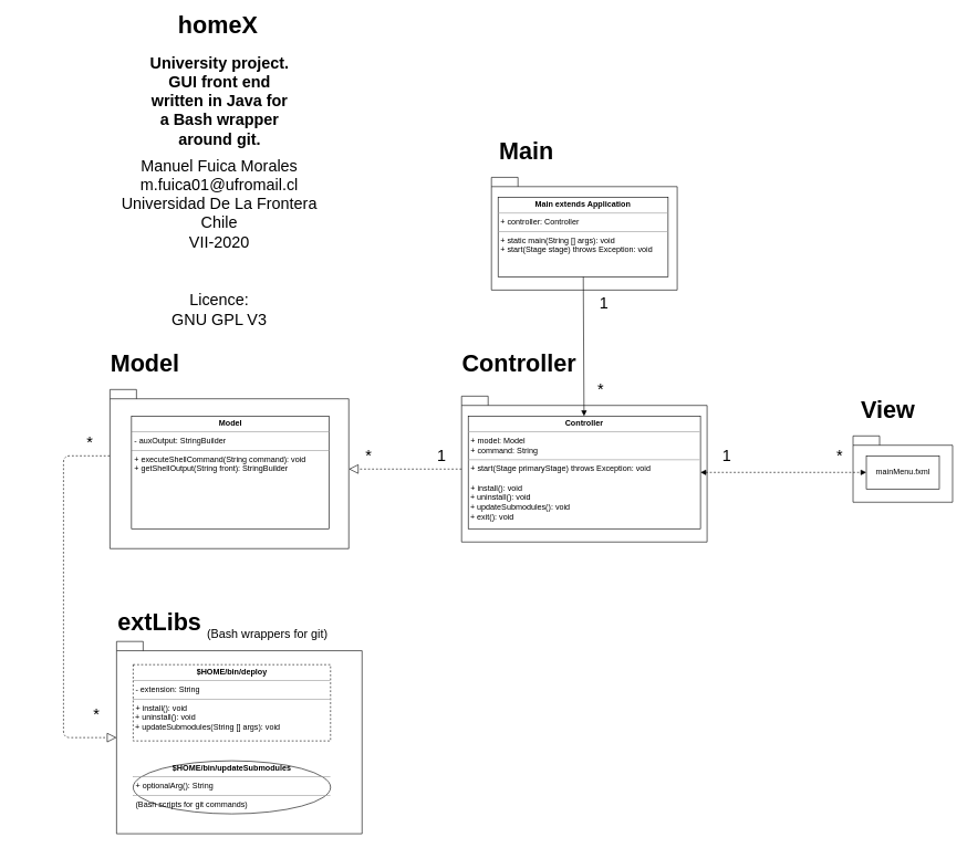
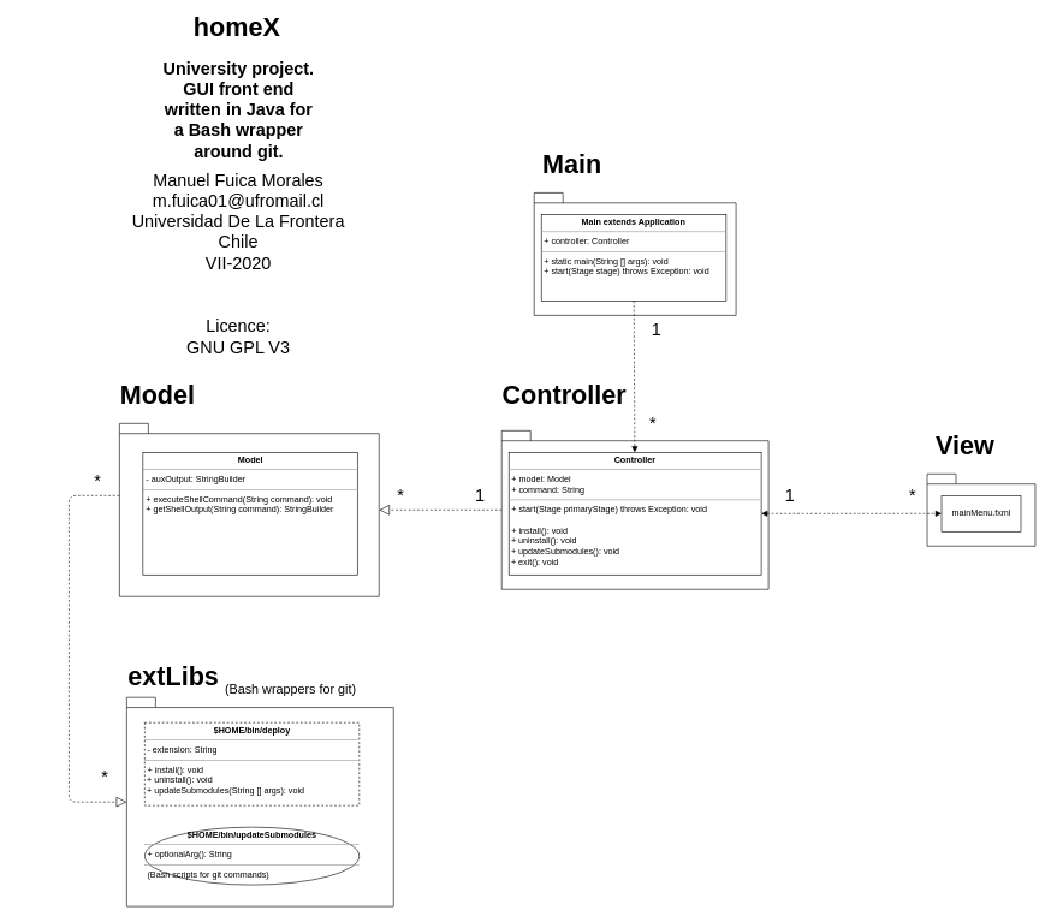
- <mxCell id="25" value="" style="html=1;verticalAlign=bottom;endArrow=block;" edge="1" parent="1" source="13" target="15"><mxGeometry width="80" relative="1" as="geometry"><mxPoint x="825" y="580" as="sourcePoint" /><mxPoint x="905" y="580" as="targetPoint" /></mxGeometry></mxCell>
+ <mxCell id="25" value="" style="html=1;verticalAlign=bottom;endArrow=block;dashed=1;" edge="1" parent="1" source="13" target="15"><mxGeometry width="80" relative="1" as="geometry"><mxPoint x="825" y="580" as="sourcePoint" /><mxPoint x="905" y="580" as="targetPoint" /></mxGeometry></mxCell>
- <mxCell id="16" value="&lt;p style=&quot;margin: 4px 0px 0px ; text-align: center&quot;&gt;&lt;b&gt;Model&lt;/b&gt;&lt;/p&gt;&lt;hr size=&quot;1&quot;&gt;&lt;p style=&quot;margin: 0px 0px 0px 4px&quot;&gt;&lt;span&gt;- auxOutput: StringBuilder&lt;/span&gt;&lt;br&gt;&lt;/p&gt;&lt;hr size=&quot;1&quot;&gt;&lt;p style=&quot;margin: 0px 0px 0px 4px&quot;&gt;&lt;span&gt;+ executeShellCommand(String command): void&lt;/span&gt;&lt;/p&gt;&lt;p style=&quot;margin: 0px 0px 0px 4px&quot;&gt;+ getShellOutput(String front): StringBuilder&lt;/p&gt;&lt;p style=&quot;margin: 0px 0px 0px 4px&quot;&gt;&lt;/p&gt;&lt;span&gt;&lt;br&gt;&lt;/span&gt;" style="verticalAlign=top;align=left;overflow=fill;fontSize=12;fontFamily=Helvetica;html=1;" vertex="1" parent="1"><mxGeometry x="197.5" y="620" width="297.5" height="170" as="geometry" /></mxCell>
+ <mxCell id="16" value="&lt;p style=&quot;margin: 4px 0px 0px ; text-align: center&quot;&gt;&lt;b&gt;Model&lt;/b&gt;&lt;/p&gt;&lt;hr size=&quot;1&quot;&gt;&lt;p style=&quot;margin: 0px 0px 0px 4px&quot;&gt;&lt;span&gt;- auxOutput: StringBuilder&lt;/span&gt;&lt;br&gt;&lt;/p&gt;&lt;hr size=&quot;1&quot;&gt;&lt;p style=&quot;margin: 0px 0px 0px 4px&quot;&gt;&lt;span&gt;+ executeShellCommand(String command): void&lt;/span&gt;&lt;/p&gt;&lt;p style=&quot;margin: 0px 0px 0px 4px&quot;&gt;+ getShellOutput(String command): StringBuilder&lt;/p&gt;&lt;p style=&quot;margin: 0px 0px 0px 4px&quot;&gt;&lt;/p&gt;&lt;span&gt;&lt;br&gt;&lt;/span&gt;" style="verticalAlign=top;align=left;overflow=fill;fontSize=12;fontFamily=Helvetica;html=1;" vertex="1" parent="1"><mxGeometry x="197.5" y="620" width="297.5" height="170" as="geometry" /></mxCell>
